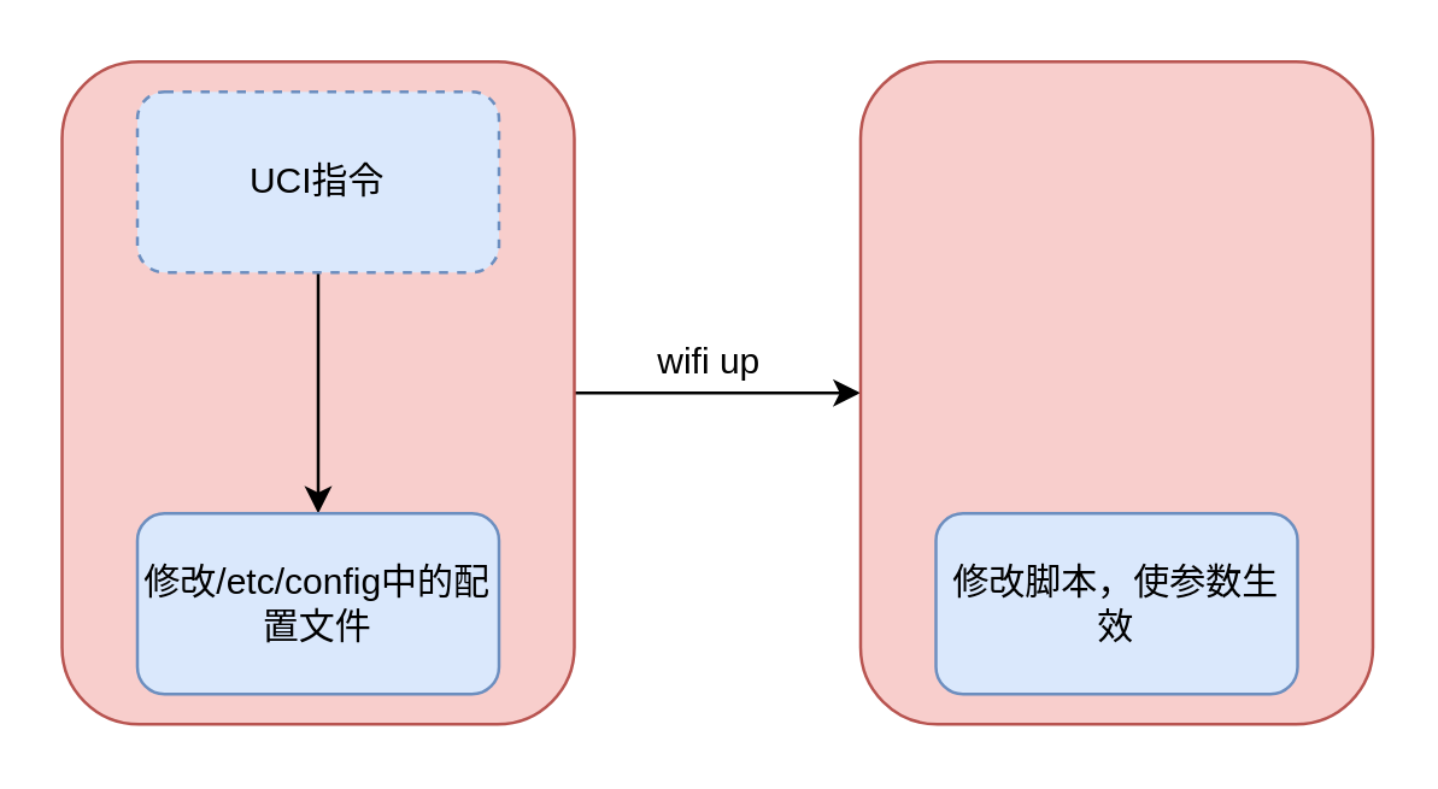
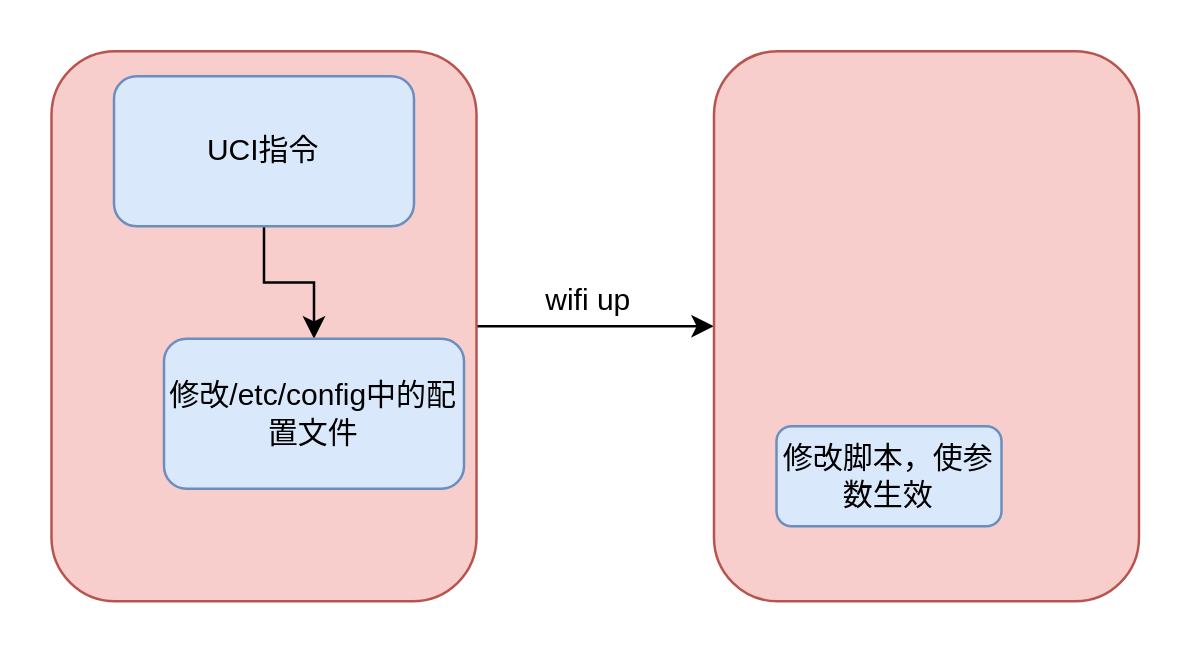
- <mxCell id="5" value="UCI指令" style="rounded=1;whiteSpace=wrap;html=1;fillColor=#dae8fc;strokeColor=#6c8ebf;dashed=1;" vertex="1" parent="1"><mxGeometry x="45" y="30" width="120" height="60" as="geometry" /></mxCell>
+ <mxCell id="5" value="UCI指令" style="rounded=1;whiteSpace=wrap;html=1;fillColor=#dae8fc;strokeColor=#6c8ebf;" vertex="1" parent="1"><mxGeometry x="45" y="30" width="120" height="60" as="geometry" /></mxCell>
- <mxCell id="6" value="修改/etc/config中的配置文件" style="whiteSpace=wrap;html=1;fillColor=#dae8fc;strokeColor=#6c8ebf;rounded=1;" vertex="1" parent="1"><mxGeometry x="45" y="170" width="120" height="60" as="geometry" /></mxCell>
+ <mxCell id="6" value="修改/etc/config中的配置文件" style="whiteSpace=wrap;html=1;fillColor=#dae8fc;strokeColor=#6c8ebf;rounded=1;" vertex="1" parent="1"><mxGeometry x="65" y="135" width="120" height="60" as="geometry" /></mxCell>
- <mxCell id="8" value="修改脚本，使参数生效" style="whiteSpace=wrap;html=1;fillColor=#dae8fc;strokeColor=#6c8ebf;rounded=1;" vertex="1" parent="1"><mxGeometry x="310" y="170" width="120" height="60" as="geometry" /></mxCell>
+ <mxCell id="8" value="修改脚本，使参数生效" style="whiteSpace=wrap;html=1;fillColor=#dae8fc;strokeColor=#6c8ebf;rounded=1;" vertex="1" parent="1"><mxGeometry x="310" y="170" width="90" height="40" as="geometry" /></mxCell>
